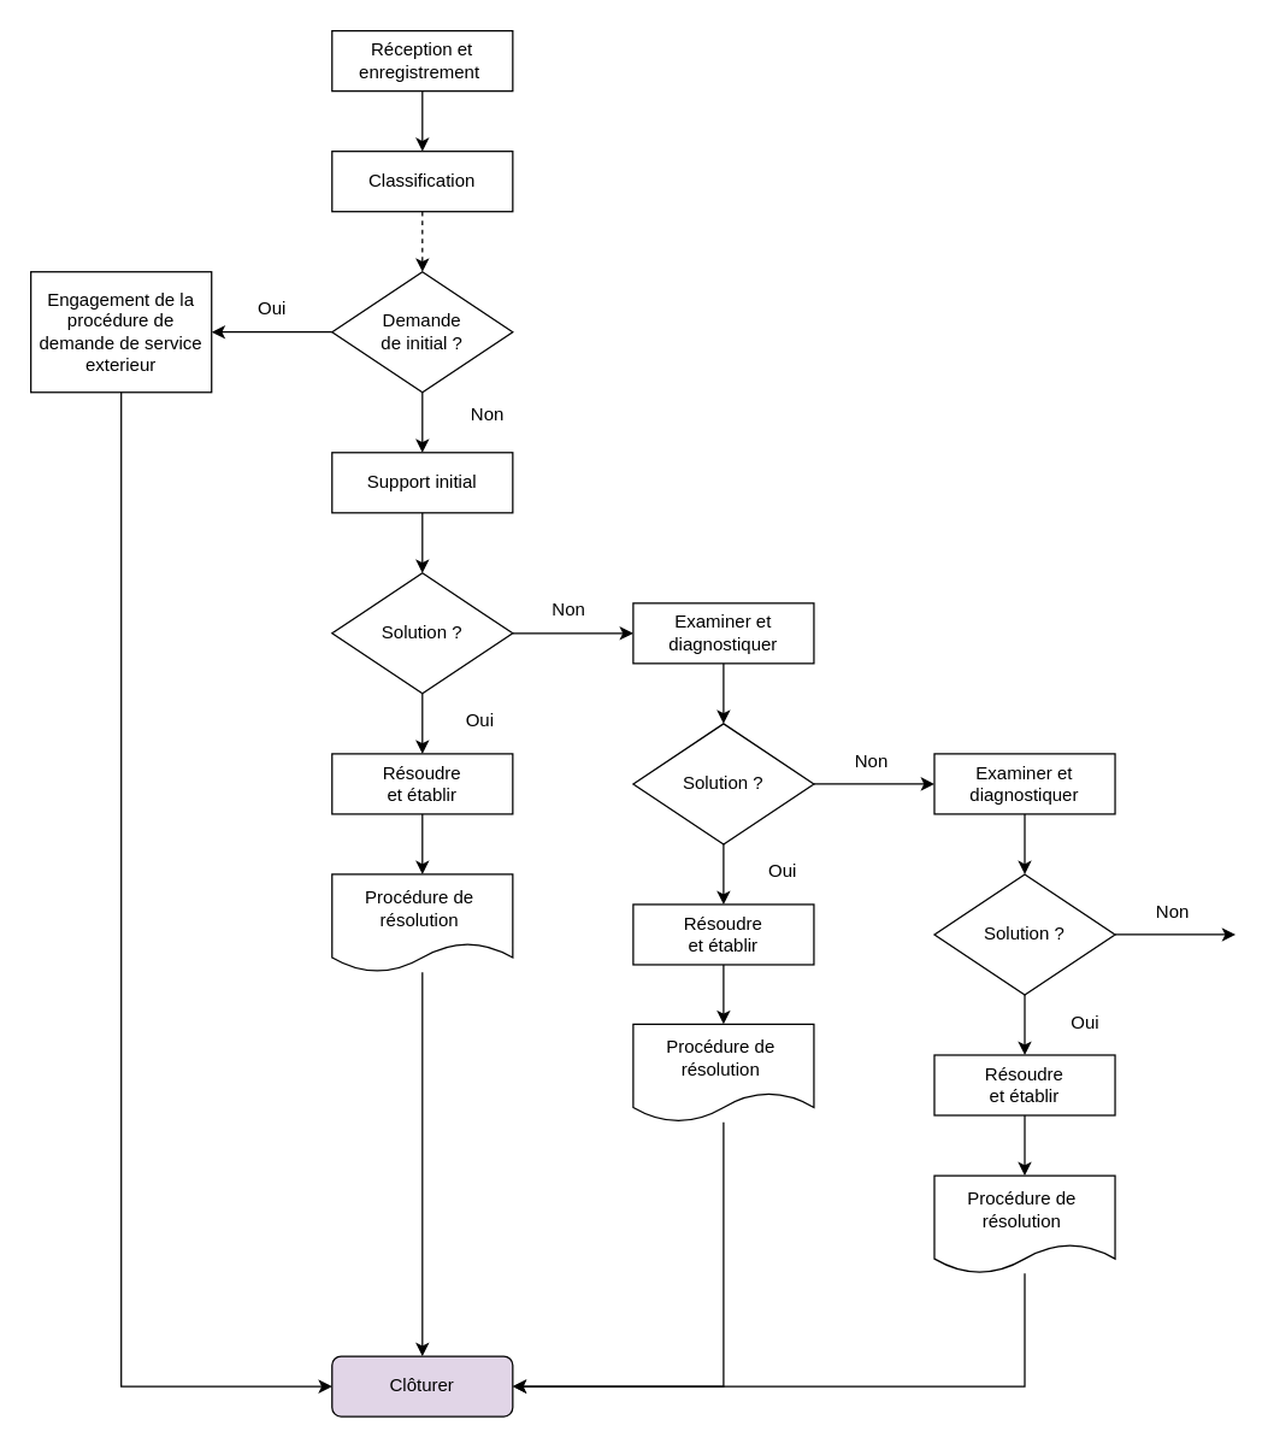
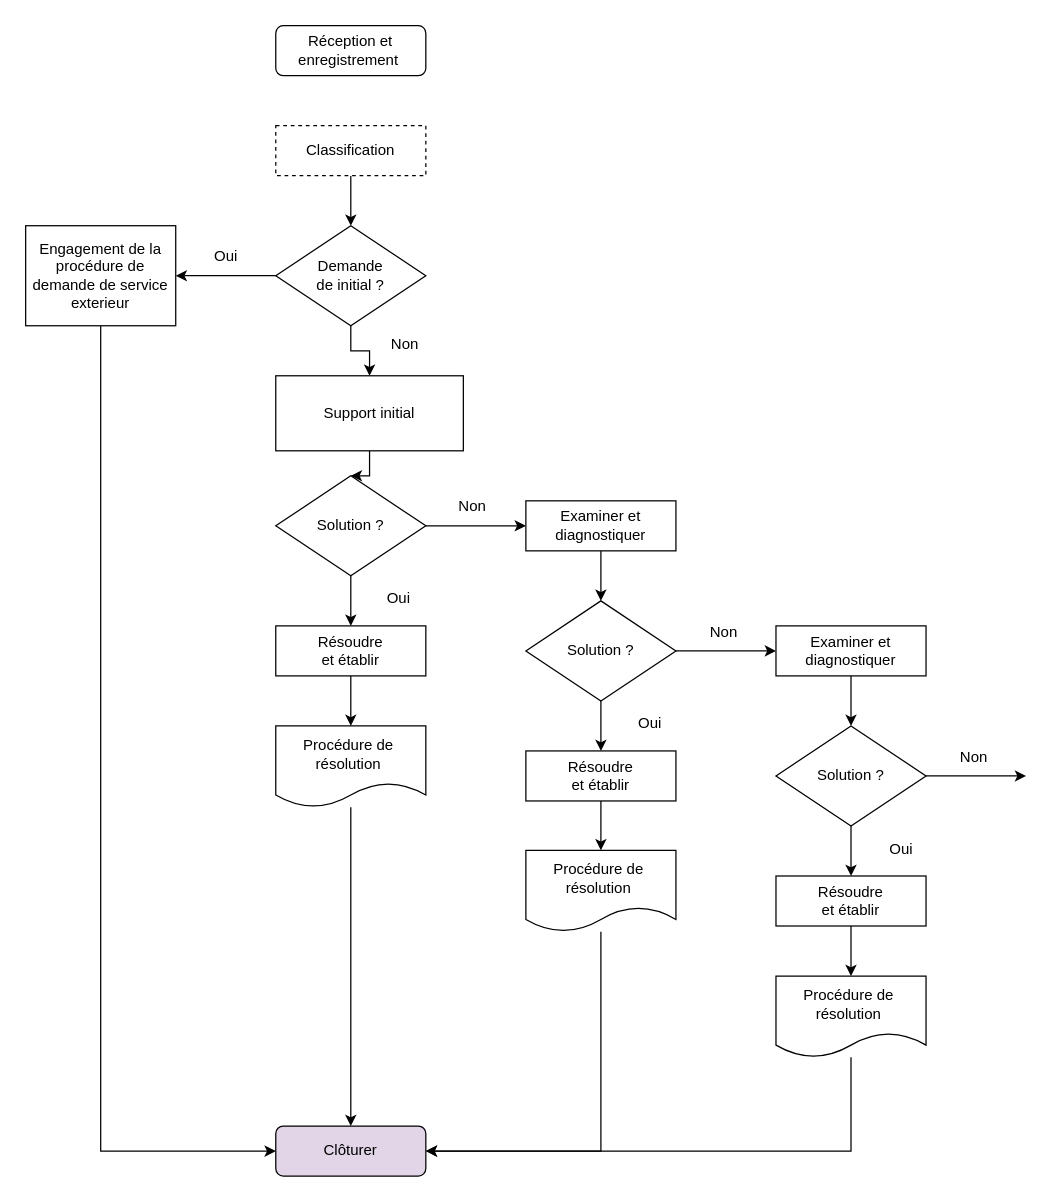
- <mxCell id="3" value="Réception et enregistrement&amp;nbsp;" style="whiteSpace=wrap;html=1;fontSize=12;glass=0;strokeWidth=1;shadow=0;rounded=0;" parent="1" vertex="1"><mxGeometry x="220" y="20" width="120" height="40" as="geometry" /></mxCell>
+ <mxCell id="3" value="Réception et enregistrement&amp;nbsp;" style="rounded=1;whiteSpace=wrap;html=1;fontSize=12;glass=0;strokeWidth=1;shadow=0;" parent="1" vertex="1"><mxGeometry x="220" y="20" width="120" height="40" as="geometry" /></mxCell>
- <mxCell id="2" value="" style="edgeStyle=orthogonalEdgeStyle;rounded=0;orthogonalLoop=1;jettySize=auto;html=1;" edge="1" parent="1" source="3" target="5"><mxGeometry relative="1" as="geometry" /></mxCell>
- <mxCell id="5" value="Classification" style="rounded=0;whiteSpace=wrap;html=1;" vertex="1" parent="1"><mxGeometry x="220" y="100" width="120" height="40" as="geometry" /></mxCell>
+ <mxCell id="5" value="Classification" style="rounded=0;whiteSpace=wrap;html=1;dashed=1;" vertex="1" parent="1"><mxGeometry x="220" y="100" width="120" height="40" as="geometry" /></mxCell>
- <mxCell id="4" value="" style="edgeStyle=orthogonalEdgeStyle;rounded=0;orthogonalLoop=1;jettySize=auto;html=1;dashed=1;" edge="1" parent="1" source="5" target="8"><mxGeometry relative="1" as="geometry" /></mxCell>
+ <mxCell id="4" value="" style="edgeStyle=orthogonalEdgeStyle;rounded=0;orthogonalLoop=1;jettySize=auto;html=1;" edge="1" parent="1" source="5" target="8"><mxGeometry relative="1" as="geometry" /></mxCell>
- <mxCell id="13" value="Support initial" style="whiteSpace=wrap;html=1;rounded=0;" vertex="1" parent="1"><mxGeometry x="220" y="300" width="120" height="40" as="geometry" /></mxCell>
+ <mxCell id="13" value="Support initial" style="whiteSpace=wrap;html=1;rounded=0;" vertex="1" parent="1"><mxGeometry x="220" y="300" width="150" height="60" as="geometry" /></mxCell>
